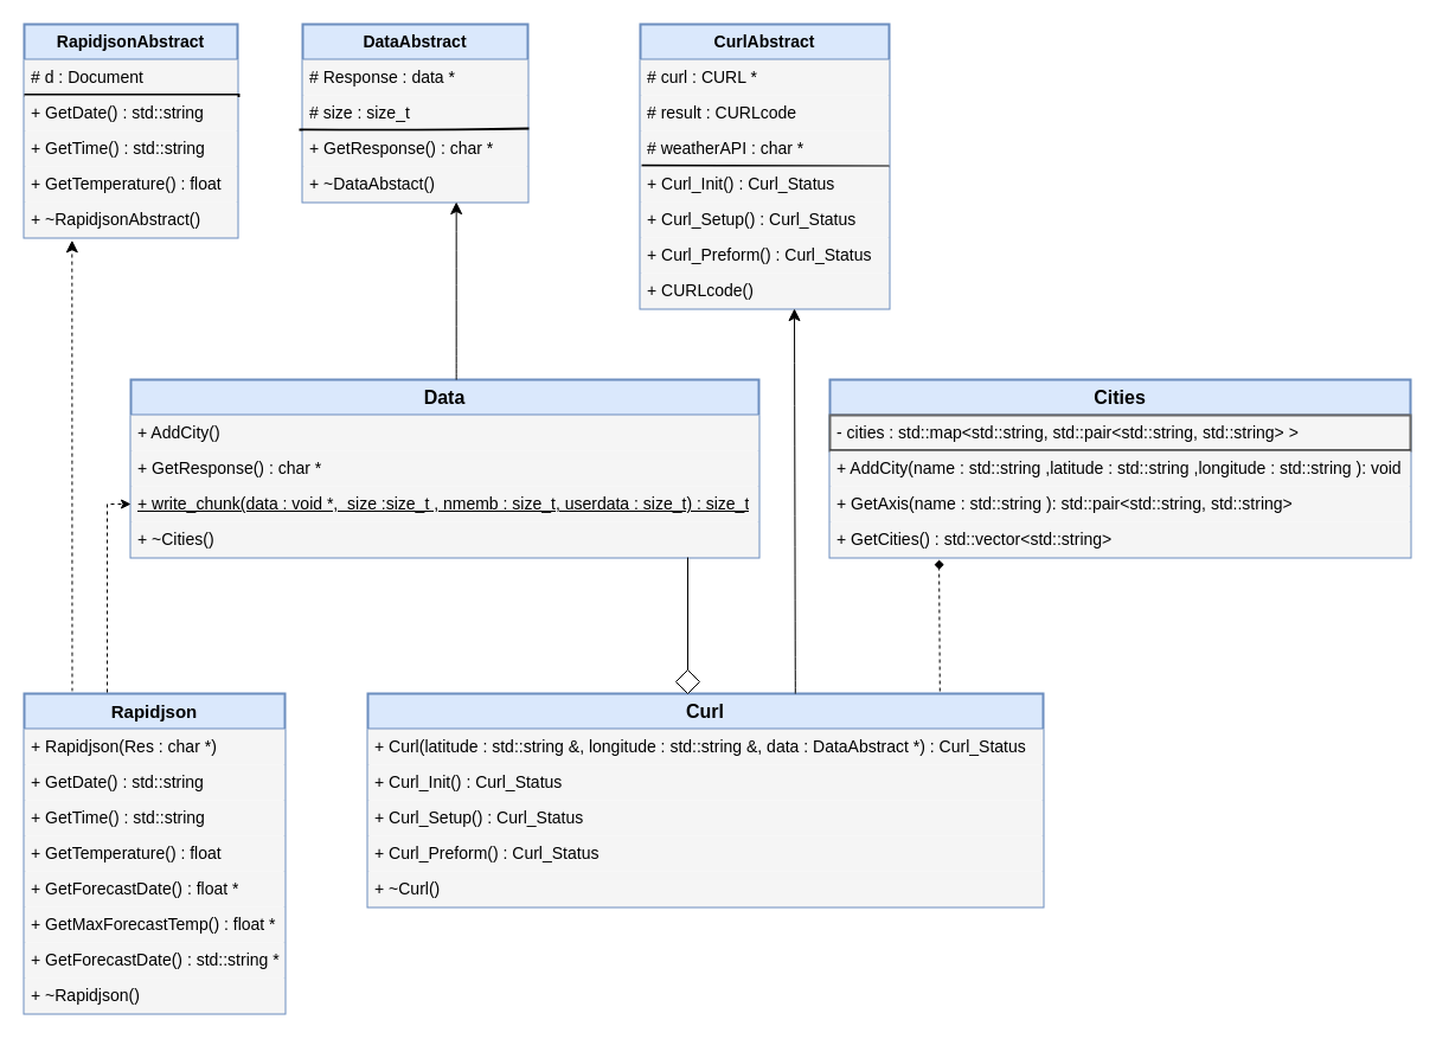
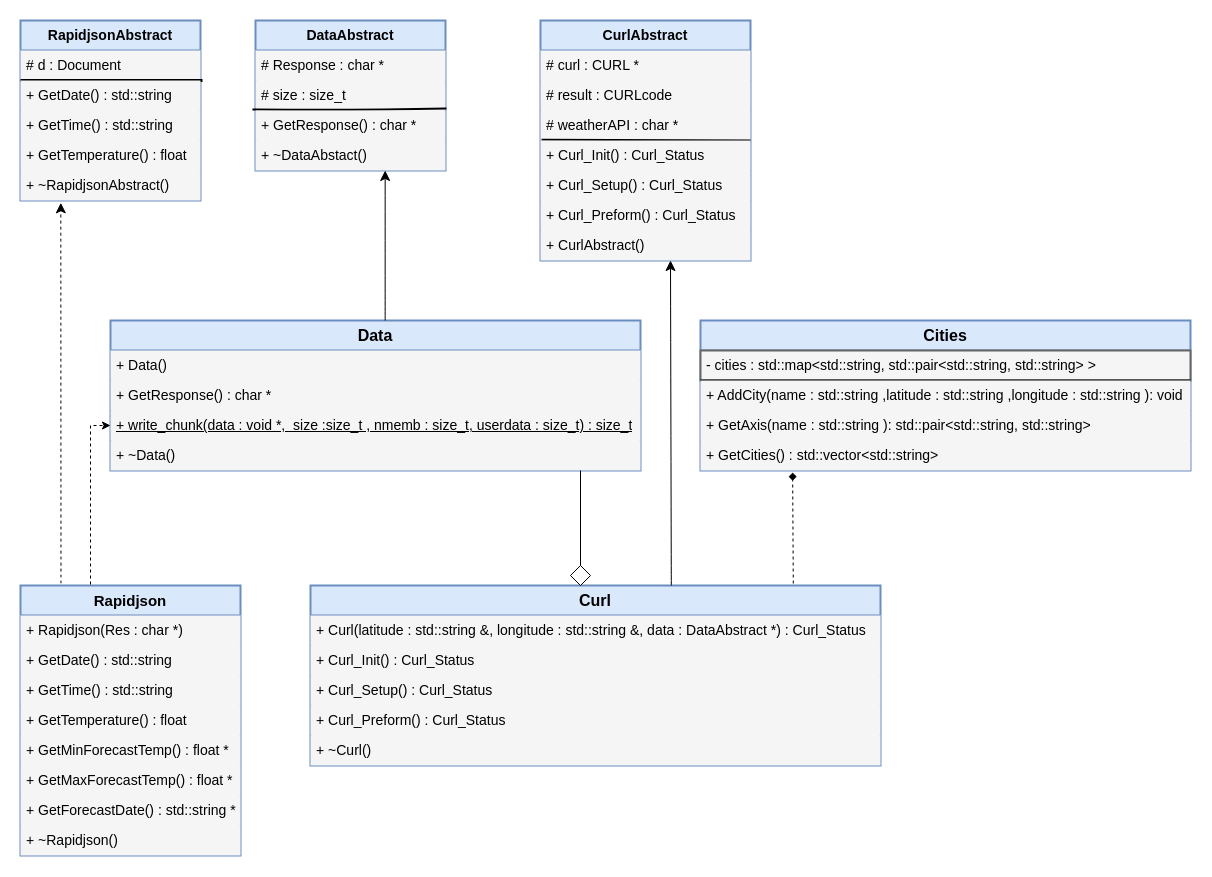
- <mxCell id="26" value="&lt;div style=&quot;font-size: 14px;&quot;&gt;# Response : data *&lt;/div&gt;" style="text;strokeColor=none;fillColor=#f5f5f5;align=left;verticalAlign=middle;spacingLeft=4;spacingRight=4;overflow=hidden;points=[[0,0.5],[1,0.5]];portConstraint=eastwest;rotatable=0;whiteSpace=wrap;html=1;fontColor=#000000;fontSize=14;strokeWidth=2;" parent="25" vertex="1"><mxGeometry y="30" width="190" height="30" as="geometry" /></mxCell>
+ <mxCell id="26" value="&lt;div style=&quot;font-size: 14px;&quot;&gt;# Response : char *&lt;/div&gt;" style="text;strokeColor=none;fillColor=#f5f5f5;align=left;verticalAlign=middle;spacingLeft=4;spacingRight=4;overflow=hidden;points=[[0,0.5],[1,0.5]];portConstraint=eastwest;rotatable=0;whiteSpace=wrap;html=1;fontColor=#000000;fontSize=14;strokeWidth=2;" parent="25" vertex="1"><mxGeometry y="30" width="190" height="30" as="geometry" /></mxCell>
- <mxCell id="46" value="+&amp;nbsp;CURLcode()" style="text;strokeColor=none;fillColor=#f5f5f5;align=left;verticalAlign=middle;spacingLeft=4;spacingRight=4;overflow=hidden;points=[[0,0.5],[1,0.5]];portConstraint=eastwest;rotatable=0;whiteSpace=wrap;html=1;fontColor=#000000;fontSize=14;strokeWidth=2;" parent="38" vertex="1"><mxGeometry y="210" width="210" height="30" as="geometry" /></mxCell>
+ <mxCell id="46" value="+&amp;nbsp;CurlAbstract()" style="text;strokeColor=none;fillColor=#f5f5f5;align=left;verticalAlign=middle;spacingLeft=4;spacingRight=4;overflow=hidden;points=[[0,0.5],[1,0.5]];portConstraint=eastwest;rotatable=0;whiteSpace=wrap;html=1;fontColor=#000000;fontSize=14;strokeWidth=2;" parent="38" vertex="1"><mxGeometry y="210" width="210" height="30" as="geometry" /></mxCell>
- <mxCell id="18" value="+ AddCity()" style="text;strokeColor=none;fillColor=#f5f5f5;align=left;verticalAlign=middle;spacingLeft=4;spacingRight=4;overflow=hidden;points=[[0,0.5],[1,0.5]];portConstraint=eastwest;rotatable=0;whiteSpace=wrap;html=1;fontColor=#000000;fontSize=14;strokeWidth=2;" parent="17" vertex="1"><mxGeometry y="30" width="530" height="30" as="geometry" /></mxCell>
+ <mxCell id="18" value="+ Data()" style="text;strokeColor=none;fillColor=#f5f5f5;align=left;verticalAlign=middle;spacingLeft=4;spacingRight=4;overflow=hidden;points=[[0,0.5],[1,0.5]];portConstraint=eastwest;rotatable=0;whiteSpace=wrap;html=1;fontColor=#000000;fontSize=14;strokeWidth=2;" parent="17" vertex="1"><mxGeometry y="30" width="530" height="30" as="geometry" /></mxCell>
- <mxCell id="21" value="+ ~Cities()" style="text;strokeColor=none;fillColor=#f5f5f5;align=left;verticalAlign=middle;spacingLeft=4;spacingRight=4;overflow=hidden;points=[[0,0.5],[1,0.5]];portConstraint=eastwest;rotatable=0;whiteSpace=wrap;html=1;fontColor=#000000;fontSize=14;strokeWidth=2;" parent="17" vertex="1"><mxGeometry y="120" width="530" height="30" as="geometry" /></mxCell>
+ <mxCell id="21" value="+ ~Data()" style="text;strokeColor=none;fillColor=#f5f5f5;align=left;verticalAlign=middle;spacingLeft=4;spacingRight=4;overflow=hidden;points=[[0,0.5],[1,0.5]];portConstraint=eastwest;rotatable=0;whiteSpace=wrap;html=1;fontColor=#000000;fontSize=14;strokeWidth=2;" parent="17" vertex="1"><mxGeometry y="120" width="530" height="30" as="geometry" /></mxCell>
- <mxCell id="7" value="+&amp;nbsp;GetForecastDate() : float *" style="text;strokeColor=none;fillColor=#f5f5f5;align=left;verticalAlign=middle;spacingLeft=4;spacingRight=4;overflow=hidden;points=[[0,0.5],[1,0.5]];portConstraint=eastwest;rotatable=0;whiteSpace=wrap;html=1;fontColor=#000000;fontSize=14;strokeWidth=2;" parent="2" vertex="1"><mxGeometry y="150" width="220" height="30" as="geometry" /></mxCell>
+ <mxCell id="7" value="+&amp;nbsp;GetMinForecastTemp() : float *" style="text;strokeColor=none;fillColor=#f5f5f5;align=left;verticalAlign=middle;spacingLeft=4;spacingRight=4;overflow=hidden;points=[[0,0.5],[1,0.5]];portConstraint=eastwest;rotatable=0;whiteSpace=wrap;html=1;fontColor=#000000;fontSize=14;strokeWidth=2;" parent="2" vertex="1"><mxGeometry y="150" width="220" height="30" as="geometry" /></mxCell>
